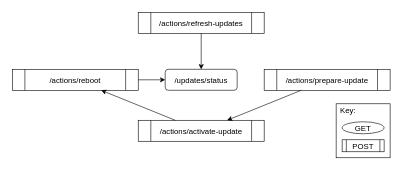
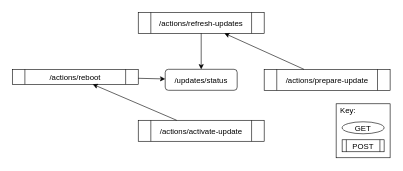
- <mxCell id="6" value="/actions/reboot" style="shape=process;whiteSpace=wrap;html=1;backgroundOutline=1;fontSize=13;" parent="1" vertex="1"><mxGeometry x="20" y="115" width="210" height="35" as="geometry" /></mxCell>
+ <mxCell id="6" value="/actions/reboot" style="shape=process;whiteSpace=wrap;html=1;backgroundOutline=1;fontSize=13;" parent="1" vertex="1"><mxGeometry x="20" y="115" width="210" height="25" as="geometry" /></mxCell>
- <mxCell id="8" value="" style="endArrow=classic;html=1;fontSize=13;" parent="1" source="4" target="5" edge="1"><mxGeometry width="50" height="50" relative="1" as="geometry"><mxPoint x="-20" y="380" as="sourcePoint" /><mxPoint x="30" y="330" as="targetPoint" /></mxGeometry></mxCell>
+ <mxCell id="8" value="" style="endArrow=classic;html=1;fontSize=13;" parent="1" source="4" target="3" edge="1"><mxGeometry width="50" height="50" relative="1" as="geometry"><mxPoint x="-20" y="380" as="sourcePoint" /><mxPoint x="30" y="330" as="targetPoint" /></mxGeometry></mxCell>
